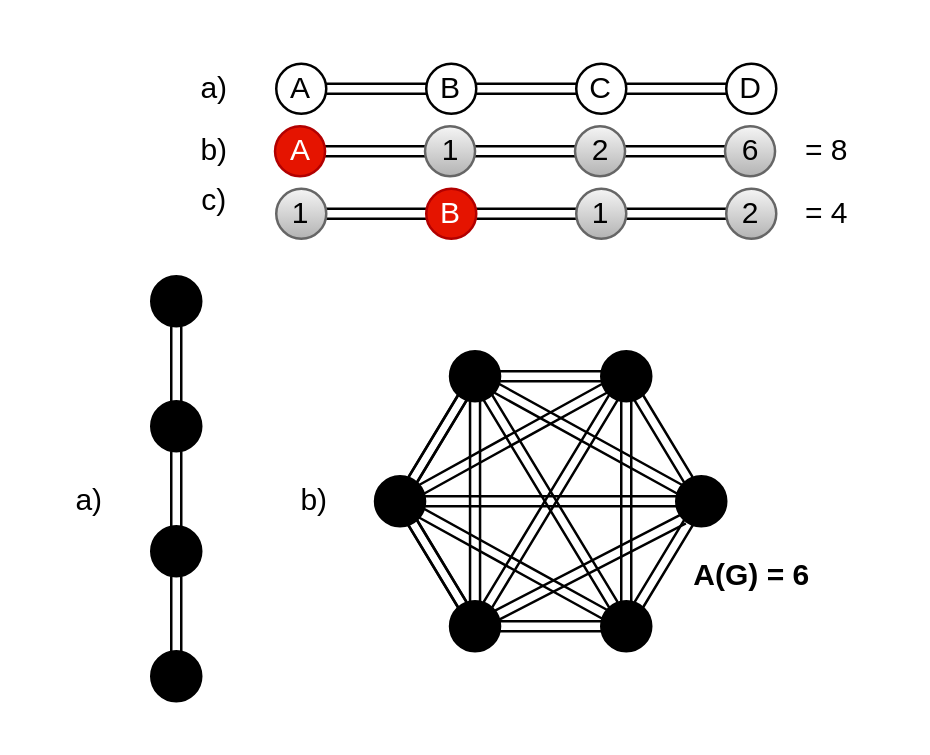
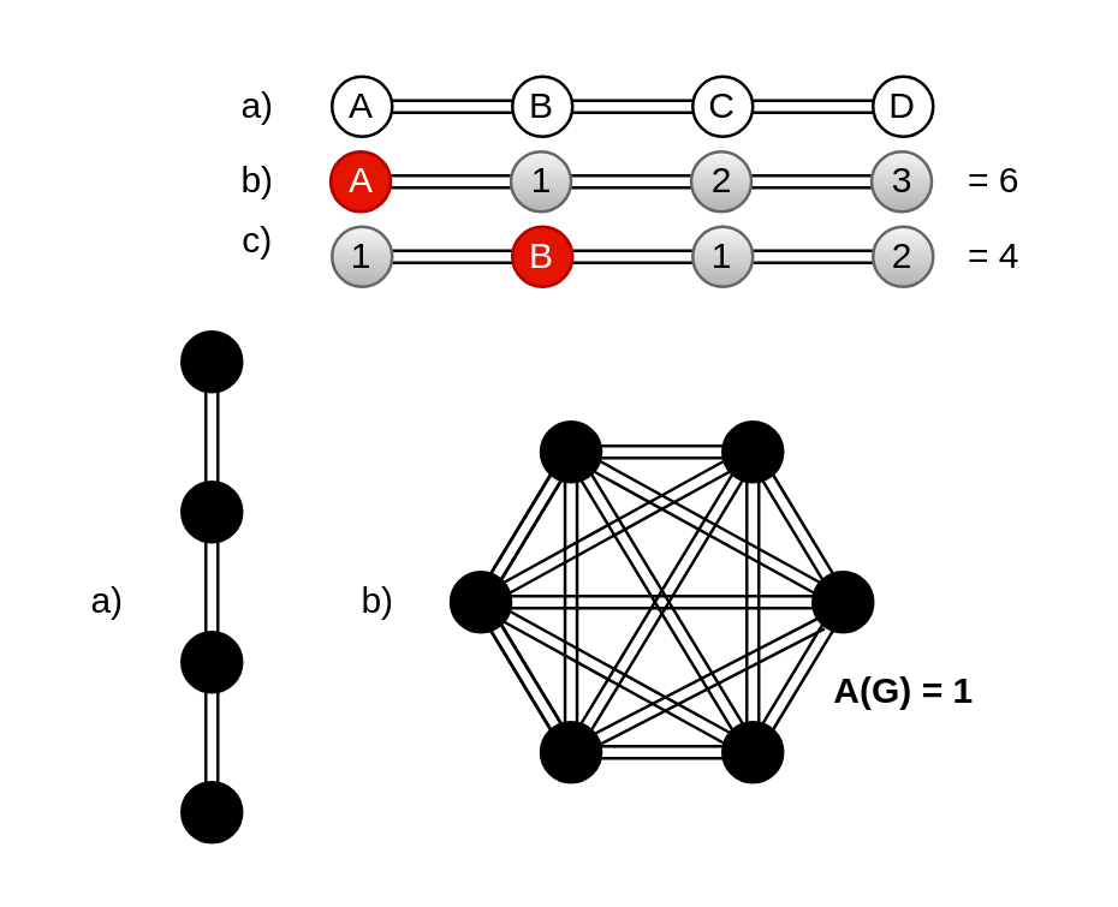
- <mxCell id="19" value="6" style="ellipse;whiteSpace=wrap;html=1;aspect=fixed;fillColor=#f5f5f5;gradientColor=#b3b3b3;strokeColor=#666666;" vertex="1" parent="1"><mxGeometry x="289.52" y="50" width="20" height="20" as="geometry" /></mxCell>
+ <mxCell id="19" value="3" style="ellipse;whiteSpace=wrap;html=1;aspect=fixed;fillColor=#f5f5f5;gradientColor=#b3b3b3;strokeColor=#666666;" vertex="1" parent="1"><mxGeometry x="289.52" y="50" width="20" height="20" as="geometry" /></mxCell>
- <mxCell id="20" value="= 8" style="text;html=1;align=center;verticalAlign=middle;resizable=0;points=[];autosize=1;strokeColor=none;fillColor=none;" vertex="1" parent="1"><mxGeometry x="309.52" y="45" width="40" height="30" as="geometry" /></mxCell>
+ <mxCell id="20" value="= 6" style="text;html=1;align=center;verticalAlign=middle;resizable=0;points=[];autosize=1;strokeColor=none;fillColor=none;" vertex="1" parent="1"><mxGeometry x="309.52" y="45" width="40" height="30" as="geometry" /></mxCell>
- <mxCell id="63" value="A(G) = 6" style="text;html=1;align=center;verticalAlign=middle;resizable=0;points=[];autosize=1;strokeColor=none;fillColor=none;fontStyle=1" vertex="1" parent="1"><mxGeometry x="264.52" y="215" width="70" height="30" as="geometry" /></mxCell>
+ <mxCell id="63" value="A(G) = 1" style="text;html=1;align=center;verticalAlign=middle;resizable=0;points=[];autosize=1;strokeColor=none;fillColor=none;fontStyle=1" vertex="1" parent="1"><mxGeometry x="264.52" y="215" width="70" height="30" as="geometry" /></mxCell>
